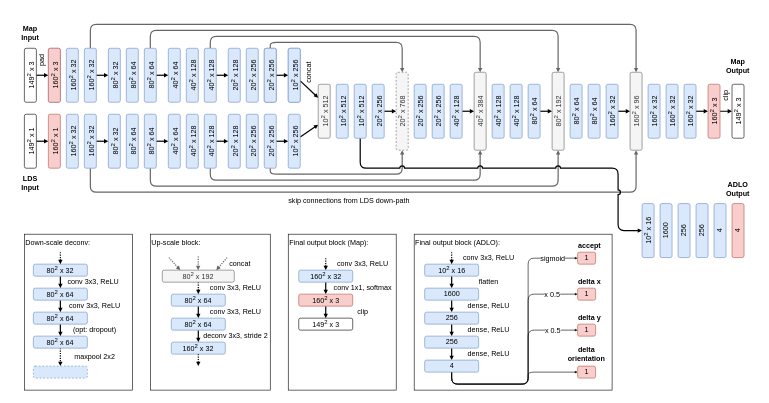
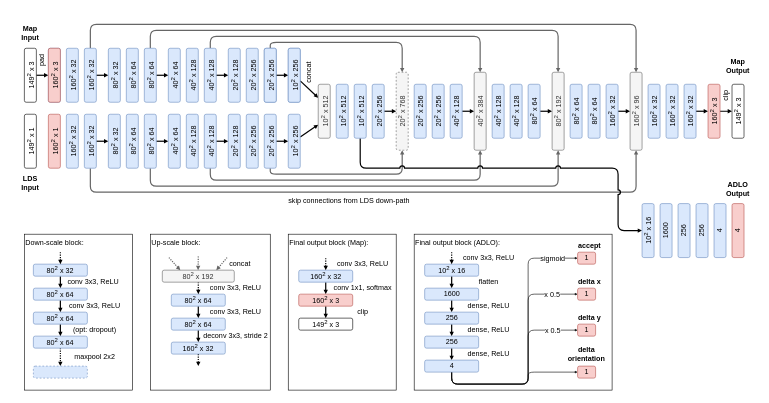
- <mxCell id="23" style="edgeStyle=none;rounded=0;jumpSize=6;orthogonalLoop=1;jettySize=auto;html=1;entryX=0;entryY=0.5;entryDx=0;entryDy=0;strokeWidth=2;fontSize=10;endArrow=block;endFill=1;startSize=6;endSize=2;" parent="1" source="24" target="25" edge="1"><mxGeometry relative="1" as="geometry" /></mxCell>
- <mxCell id="2" value="Down-scale deconv:" style="rounded=0;whiteSpace=wrap;html=1;fontSize=12;align=left;verticalAlign=top;" parent="1" vertex="1"><mxGeometry x="40" y="390" width="180" height="260" as="geometry" /></mxCell>
+ <mxCell id="2" value="Down-scale block:" style="rounded=0;whiteSpace=wrap;html=1;fontSize=12;align=left;verticalAlign=top;" parent="1" vertex="1"><mxGeometry x="40" y="390" width="180" height="260" as="geometry" /></mxCell>
